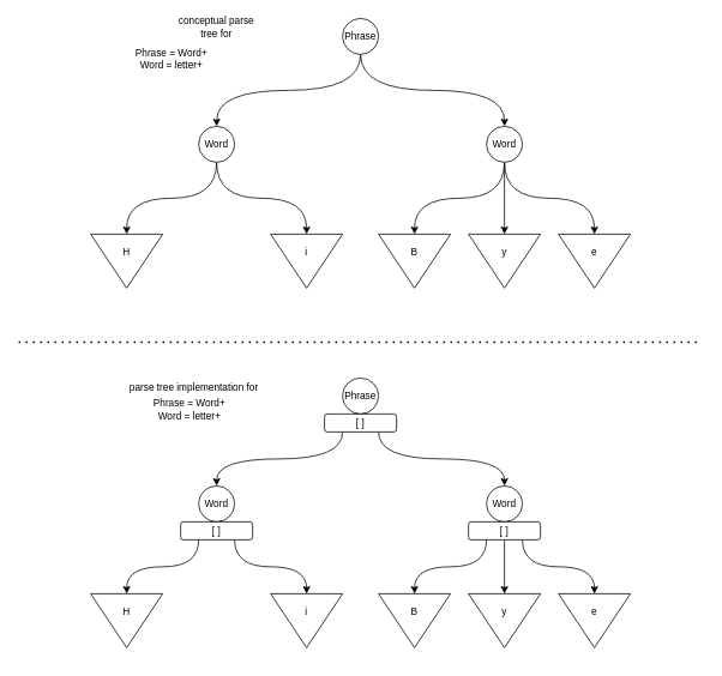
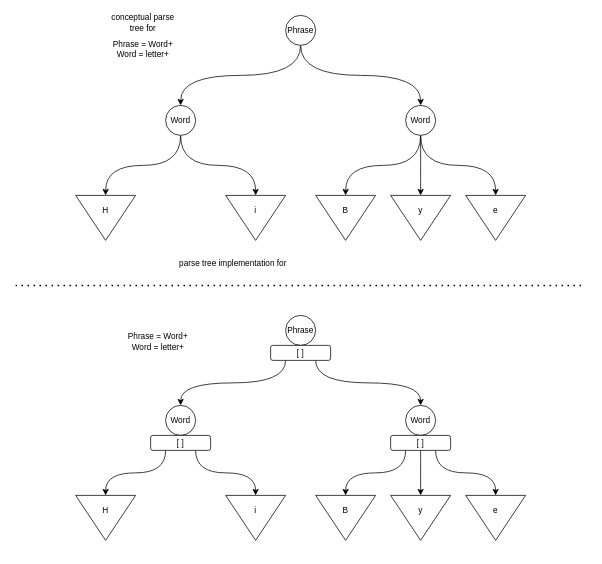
- <mxCell id="25" value="conceptual parse tree for" style="rounded=0;whiteSpace=wrap;html=1;fontFamily=Helvetica;fontSize=11;fontColor=default;strokeColor=none;" vertex="1" parent="1"><mxGeometry x="190" y="20" width="100" height="20" as="geometry" /></mxCell>
+ <mxCell id="25" value="conceptual parse tree for" style="rounded=0;whiteSpace=wrap;html=1;fontFamily=Helvetica;fontSize=11;fontColor=default;strokeColor=none;" vertex="1" parent="1"><mxGeometry x="140" y="20" width="100" height="20" as="geometry" /></mxCell>
- <mxCell id="43" value="parse tree implementation for" style="rounded=0;whiteSpace=wrap;html=1;fontFamily=Helvetica;fontSize=11;fontColor=default;strokeColor=none;" vertex="1" parent="1"><mxGeometry x="140" y="420" width="150" height="20" as="geometry" /></mxCell>
+ <mxCell id="43" value="parse tree implementation for" style="rounded=0;whiteSpace=wrap;html=1;fontFamily=Helvetica;fontSize=11;fontColor=default;strokeColor=none;" vertex="1" parent="1"><mxGeometry x="235" y="340" width="150" height="20" as="geometry" /></mxCell>
